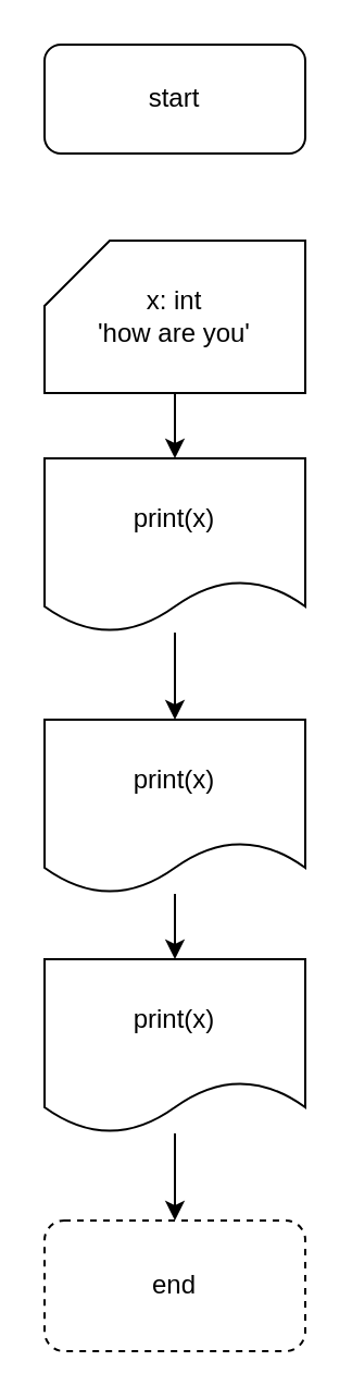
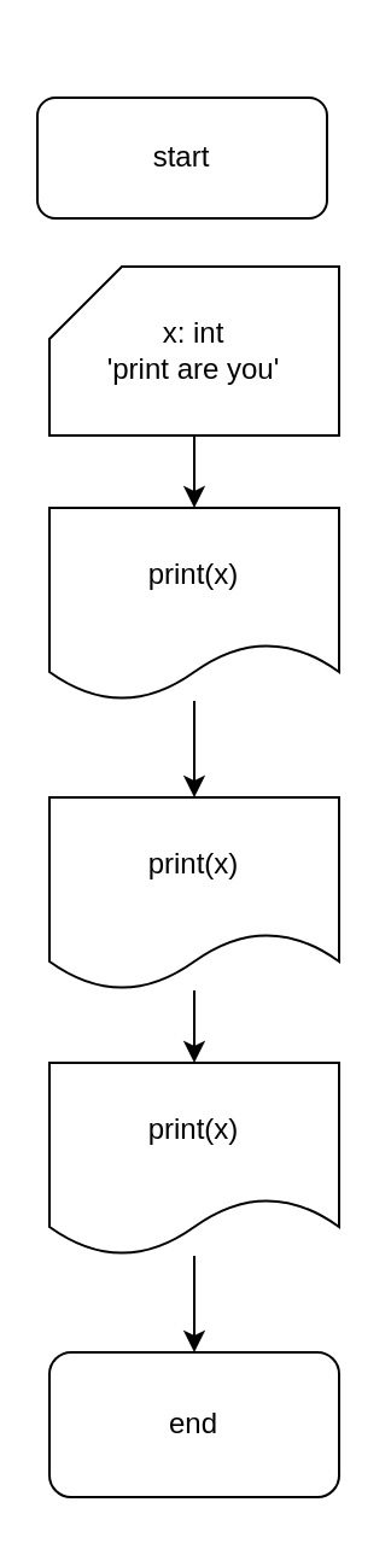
- <mxCell id="2" value="start" style="rounded=1;whiteSpace=wrap;html=1;" vertex="1" parent="1"><mxGeometry x="20" y="20" width="120" height="50" as="geometry" /></mxCell>
+ <mxCell id="2" value="start" style="rounded=1;whiteSpace=wrap;html=1;" vertex="1" parent="1"><mxGeometry x="15" y="40" width="120" height="50" as="geometry" /></mxCell>
- <mxCell id="4" value="x: int&lt;div&gt;'how are you'&lt;/div&gt;" style="shape=card;whiteSpace=wrap;html=1;" vertex="1" parent="1"><mxGeometry x="20" y="110" width="120" height="70" as="geometry" /></mxCell>
+ <mxCell id="4" value="x: int&lt;div&gt;'print are you'&lt;/div&gt;" style="shape=card;whiteSpace=wrap;html=1;" vertex="1" parent="1"><mxGeometry x="20" y="110" width="120" height="70" as="geometry" /></mxCell>
- <mxCell id="11" value="end" style="rounded=1;whiteSpace=wrap;html=1;dashed=1;" vertex="1" parent="1"><mxGeometry x="20" y="560" width="120" height="60" as="geometry" /></mxCell>
+ <mxCell id="11" value="end" style="rounded=1;whiteSpace=wrap;html=1;" vertex="1" parent="1"><mxGeometry x="20" y="560" width="120" height="60" as="geometry" /></mxCell>
